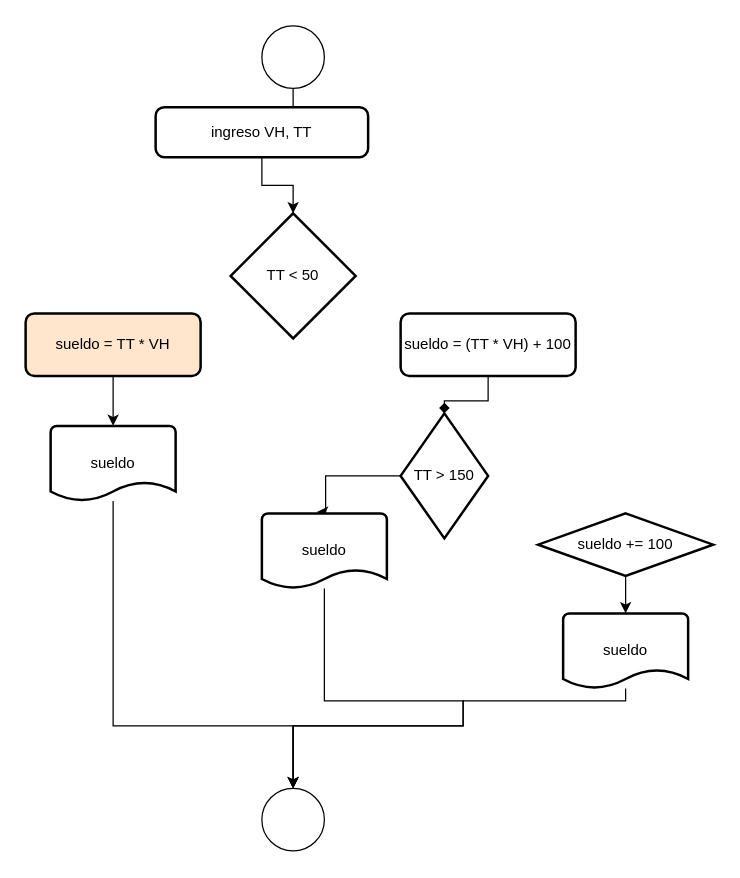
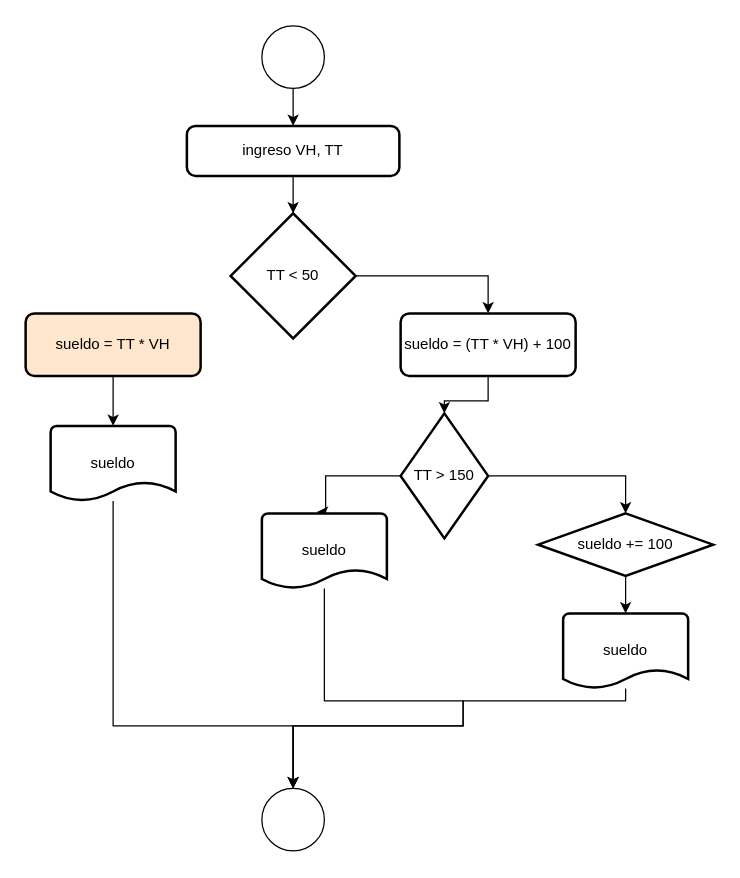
- <mxCell id="6" value="ingreso VH, TT" style="rounded=1;whiteSpace=wrap;html=1;absoluteArcSize=1;arcSize=14;strokeWidth=2;" parent="1" vertex="1"><mxGeometry x="124" y="85" width="170" height="40" as="geometry" /></mxCell>
+ <mxCell id="6" value="ingreso VH, TT" style="rounded=1;whiteSpace=wrap;html=1;absoluteArcSize=1;arcSize=14;strokeWidth=2;" parent="1" vertex="1"><mxGeometry x="149" y="100" width="170" height="40" as="geometry" /></mxCell>
+ <mxCell id="7" style="edgeStyle=orthogonalEdgeStyle;rounded=0;orthogonalLoop=1;jettySize=auto;html=1;entryX=0.5;entryY=0;entryDx=0;entryDy=0;" parent="1" source="8" target="10" edge="1"><mxGeometry relative="1" as="geometry" /></mxCell>
- <mxCell id="9" style="edgeStyle=orthogonalEdgeStyle;rounded=0;orthogonalLoop=1;jettySize=auto;html=1;endArrow=diamond;" parent="1" source="10" target="17" edge="1"><mxGeometry relative="1" as="geometry" /></mxCell>
+ <mxCell id="9" style="edgeStyle=orthogonalEdgeStyle;rounded=0;orthogonalLoop=1;jettySize=auto;html=1;" parent="1" source="10" target="17" edge="1"><mxGeometry relative="1" as="geometry" /></mxCell>
+ <mxCell id="15" style="edgeStyle=orthogonalEdgeStyle;rounded=0;orthogonalLoop=1;jettySize=auto;html=1;entryX=0.5;entryY=0;entryDx=0;entryDy=0;" parent="1" source="17" target="14" edge="1"><mxGeometry relative="1" as="geometry" /></mxCell>
